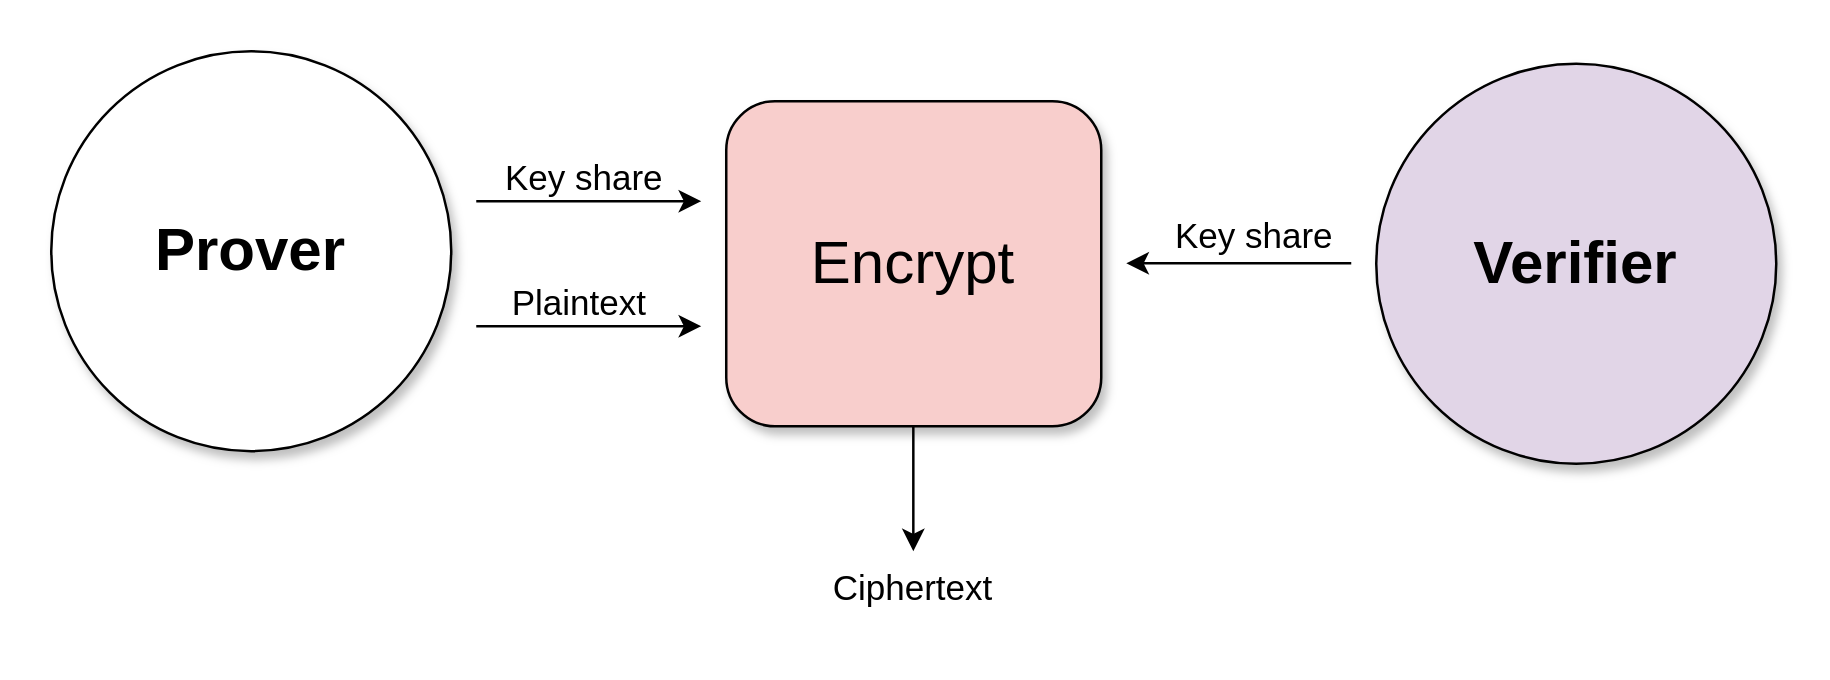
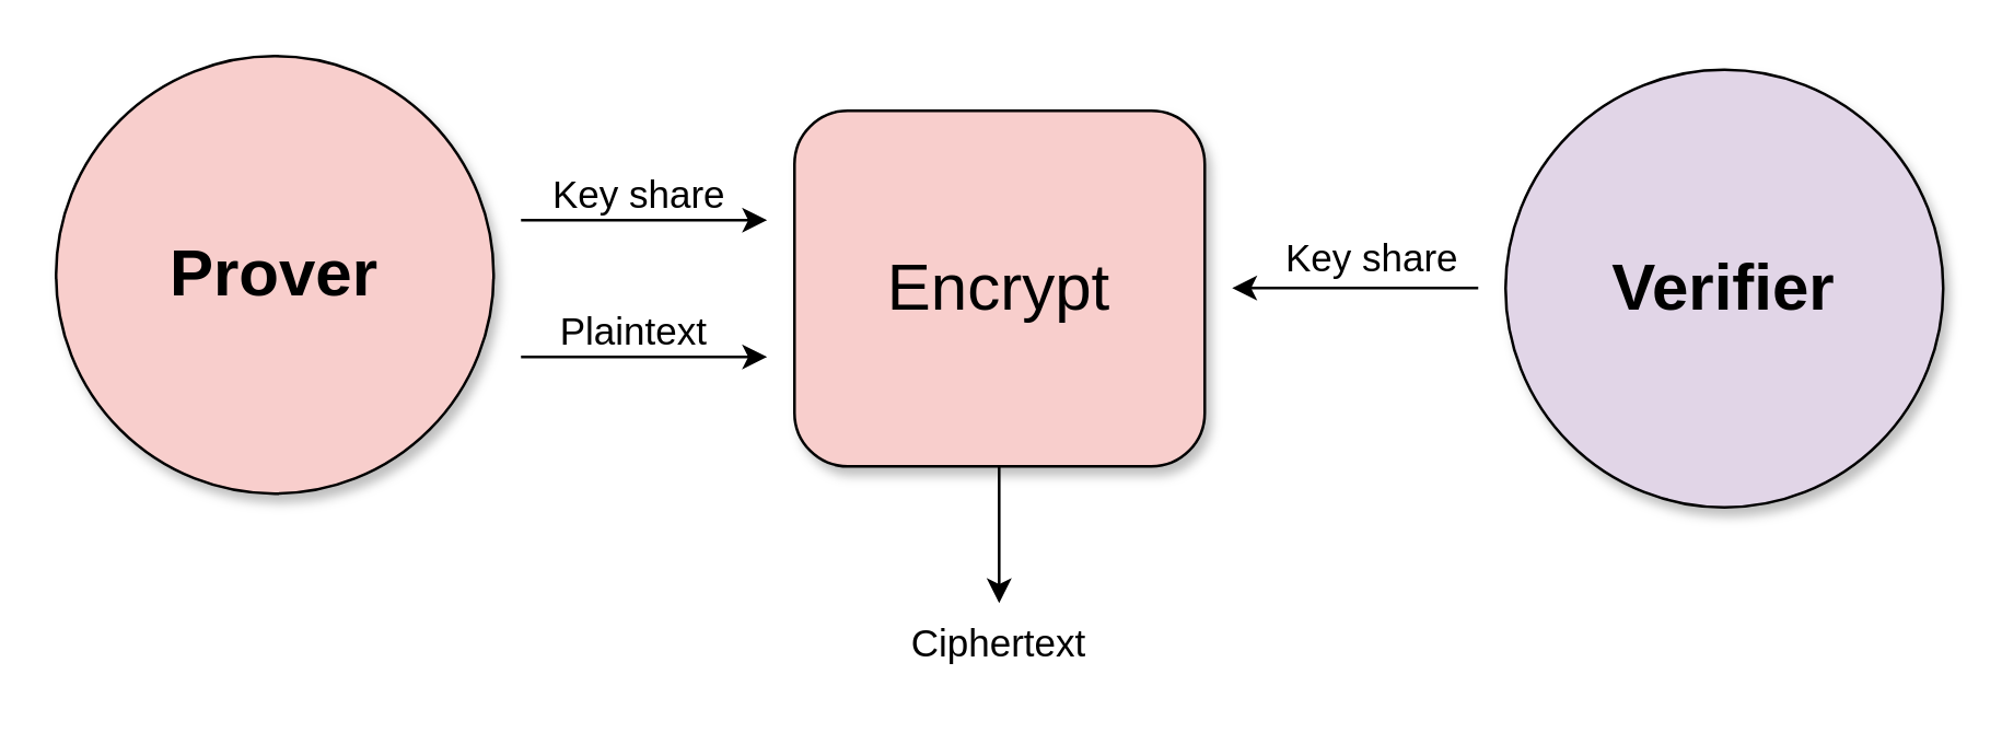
- <mxCell id="2" value="&lt;font style=&quot;font-size: 24px;&quot;&gt;Prover&lt;/font&gt;" style="ellipse;whiteSpace=wrap;html=1;aspect=fixed;fontStyle=1;fontFamily=Helvetica;shadow=1;" parent="1" vertex="1"><mxGeometry x="20" y="20" width="160" height="160" as="geometry" /></mxCell>
+ <mxCell id="2" value="&lt;font style=&quot;font-size: 24px;&quot;&gt;Prover&lt;/font&gt;" style="ellipse;whiteSpace=wrap;html=1;aspect=fixed;fontStyle=1;fontFamily=Helvetica;shadow=1;fillColor=#f8cecc;" parent="1" vertex="1"><mxGeometry x="20" y="20" width="160" height="160" as="geometry" /></mxCell>
